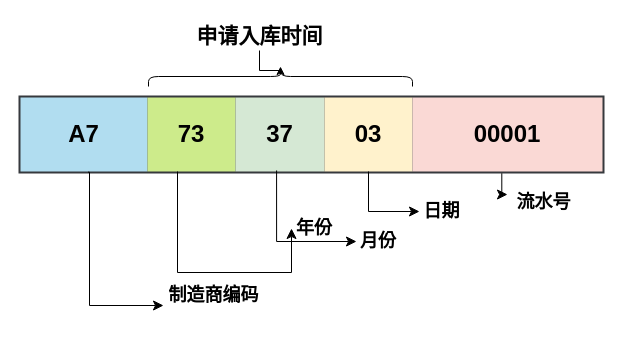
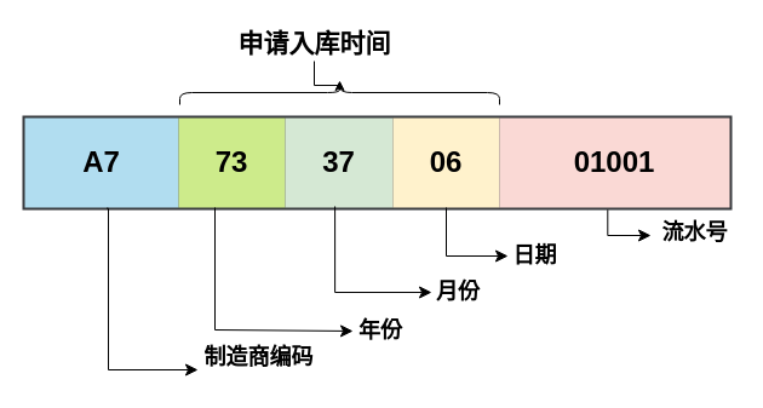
- <mxCell id="7" value="&lt;b style=&quot;border-color: var(--border-color); font-size: 24px;&quot;&gt;&lt;font style=&quot;border-color: var(--border-color); font-size: 24px;&quot;&gt;03&lt;/font&gt;&lt;/b&gt;" style="shape=partialRectangle;html=1;whiteSpace=wrap;connectable=0;strokeColor=#d6b656;overflow=hidden;fillColor=#fff2cc;top=0;left=0;bottom=0;right=0;pointerEvents=1;fontSize=24;strokeWidth=20;" vertex="1" parent="3"><mxGeometry x="304" width="88" height="74" as="geometry"><mxRectangle width="88" height="74" as="alternateBounds" /></mxGeometry></mxCell>
+ <mxCell id="7" value="&lt;b style=&quot;border-color: var(--border-color); font-size: 24px;&quot;&gt;&lt;font style=&quot;border-color: var(--border-color); font-size: 24px;&quot;&gt;06&lt;/font&gt;&lt;/b&gt;" style="shape=partialRectangle;html=1;whiteSpace=wrap;connectable=0;strokeColor=#d6b656;overflow=hidden;fillColor=#fff2cc;top=0;left=0;bottom=0;right=0;pointerEvents=1;fontSize=24;strokeWidth=20;" vertex="1" parent="3"><mxGeometry x="304" width="88" height="74" as="geometry"><mxRectangle width="88" height="74" as="alternateBounds" /></mxGeometry></mxCell>
- <mxCell id="8" value="&lt;b style=&quot;font-size: 24px;&quot;&gt;&lt;font style=&quot;font-size: 24px;&quot;&gt;00001&lt;/font&gt;&lt;/b&gt;" style="shape=partialRectangle;html=1;whiteSpace=wrap;connectable=0;strokeColor=#000000;overflow=hidden;fillColor=#fad9d5;top=0;left=0;bottom=0;right=0;pointerEvents=1;fontSize=24;strokeWidth=20;" vertex="1" parent="3"><mxGeometry x="392" width="190" height="74" as="geometry"><mxRectangle width="190" height="74" as="alternateBounds" /></mxGeometry></mxCell>
+ <mxCell id="8" value="&lt;b style=&quot;font-size: 24px;&quot;&gt;&lt;font style=&quot;font-size: 24px;&quot;&gt;01001&lt;/font&gt;&lt;/b&gt;" style="shape=partialRectangle;html=1;whiteSpace=wrap;connectable=0;strokeColor=#000000;overflow=hidden;fillColor=#fad9d5;top=0;left=0;bottom=0;right=0;pointerEvents=1;fontSize=24;strokeWidth=20;" vertex="1" parent="3"><mxGeometry x="392" width="190" height="74" as="geometry"><mxRectangle width="190" height="74" as="alternateBounds" /></mxGeometry></mxCell>
- <mxCell id="9" value="流水号" style="text;strokeColor=none;fillColor=none;html=1;fontSize=18;fontStyle=1;verticalAlign=middle;align=center;" vertex="1" parent="1"><mxGeometry x="507" y="186" width="71" height="31" as="geometry" /></mxCell>
+ <mxCell id="9" value="流水号" style="text;strokeColor=none;fillColor=none;html=1;fontSize=18;fontStyle=1;verticalAlign=middle;align=center;" vertex="1" parent="1"><mxGeometry x="537" y="176" width="71" height="31" as="geometry" /></mxCell>
- <mxCell id="11" value="&amp;nbsp;年份" style="text;strokeColor=none;fillColor=none;html=1;fontSize=18;fontStyle=1;verticalAlign=middle;align=center;" vertex="1" parent="1"><mxGeometry x="291" y="213" width="40" height="30" as="geometry" /></mxCell>
+ <mxCell id="11" value="&amp;nbsp;年份" style="text;strokeColor=none;fillColor=none;html=1;fontSize=18;fontStyle=1;verticalAlign=middle;align=center;" vertex="1" parent="1"><mxGeometry x="291" y="258" width="40" height="30" as="geometry" /></mxCell>
